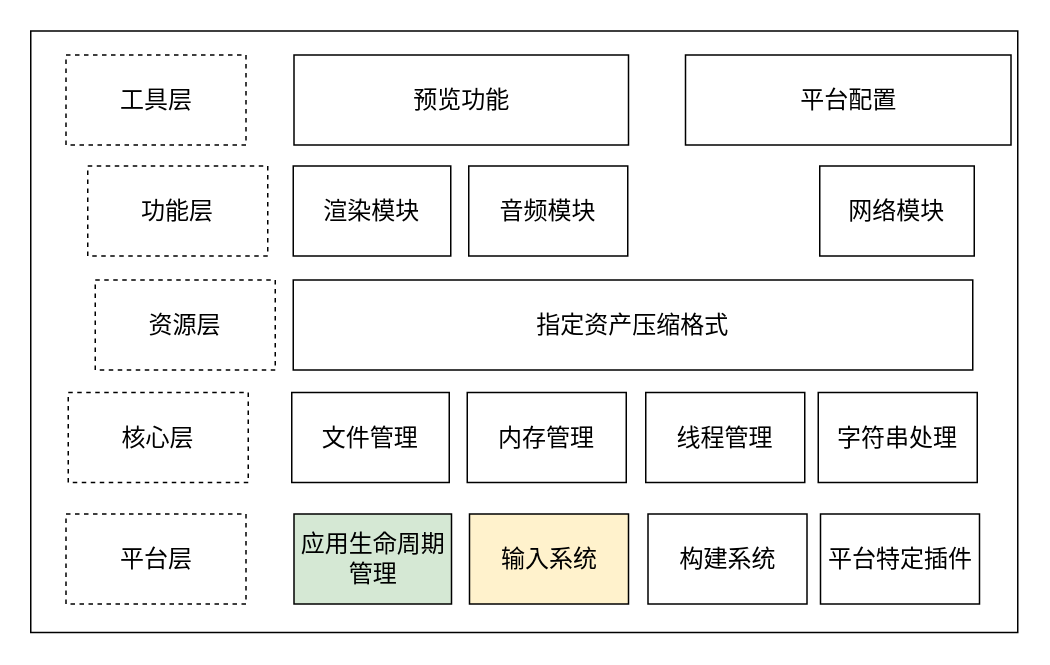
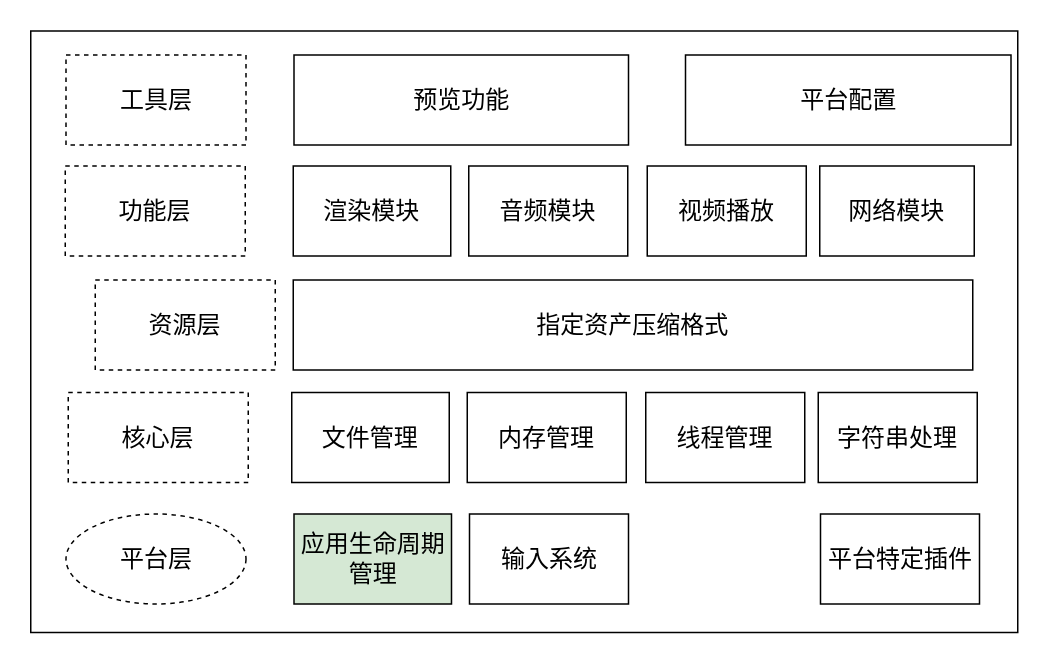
- <mxCell id="4" value="功能层" style="rounded=0;whiteSpace=wrap;html=1;fontFamily=Times New Roman;fontSize=16;dashed=1;" parent="1" vertex="1"><mxGeometry x="58" y="110" width="120" height="60" as="geometry" /></mxCell>
+ <mxCell id="4" value="功能层" style="rounded=0;whiteSpace=wrap;html=1;fontFamily=Times New Roman;fontSize=16;dashed=1;" parent="1" vertex="1"><mxGeometry x="43" y="110" width="120" height="60" as="geometry" /></mxCell>
+ <mxCell id="12" value="视频播放" style="rounded=0;whiteSpace=wrap;html=1;fontFamily=Times New Roman;fontSize=16;" parent="1" vertex="1"><mxGeometry x="431" y="110" width="106" height="60" as="geometry" /></mxCell>
- <mxCell id="7" value="平台层" style="rounded=0;whiteSpace=wrap;html=1;fontFamily=Times New Roman;fontSize=16;dashed=1;" parent="1" vertex="1"><mxGeometry x="43.5" y="342" width="120" height="60" as="geometry" /></mxCell>
+ <mxCell id="7" value="平台层" style="ellipse;whiteSpace=wrap;html=1;fontFamily=Times New Roman;fontSize=16;dashed=1;" parent="1" vertex="1"><mxGeometry x="43.5" y="342" width="120" height="60" as="geometry" /></mxCell>
- <mxCell id="20" value="输入系统" style="rounded=0;whiteSpace=wrap;html=1;fontFamily=Times New Roman;fontSize=16;fillColor=#fff2cc;" parent="1" vertex="1"><mxGeometry x="312.5" y="342" width="106" height="60" as="geometry" /></mxCell>
+ <mxCell id="20" value="输入系统" style="rounded=0;whiteSpace=wrap;html=1;fontFamily=Times New Roman;fontSize=16;" parent="1" vertex="1"><mxGeometry x="312.5" y="342" width="106" height="60" as="geometry" /></mxCell>
- <mxCell id="21" value="构建系统" style="rounded=0;whiteSpace=wrap;html=1;fontFamily=Times New Roman;fontSize=16;" parent="1" vertex="1"><mxGeometry x="431.5" y="342" width="106" height="60" as="geometry" /></mxCell>
